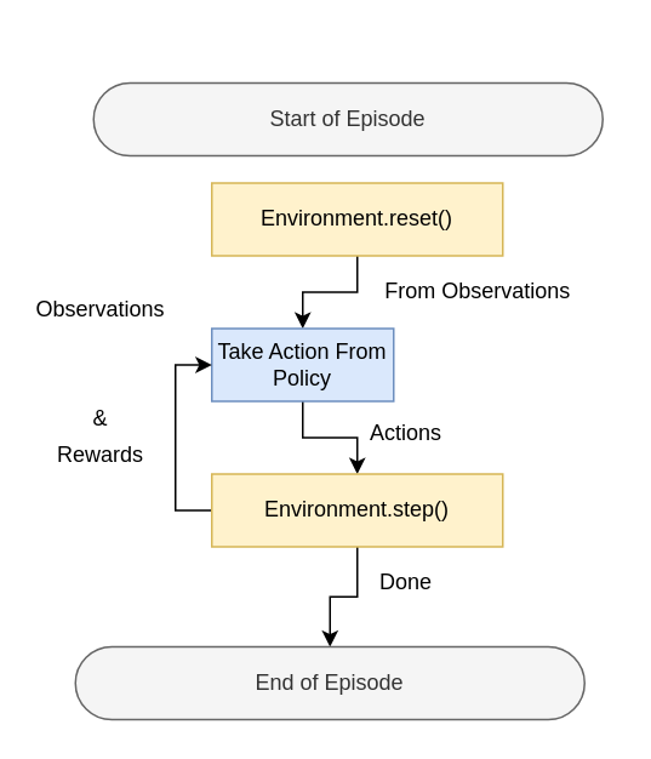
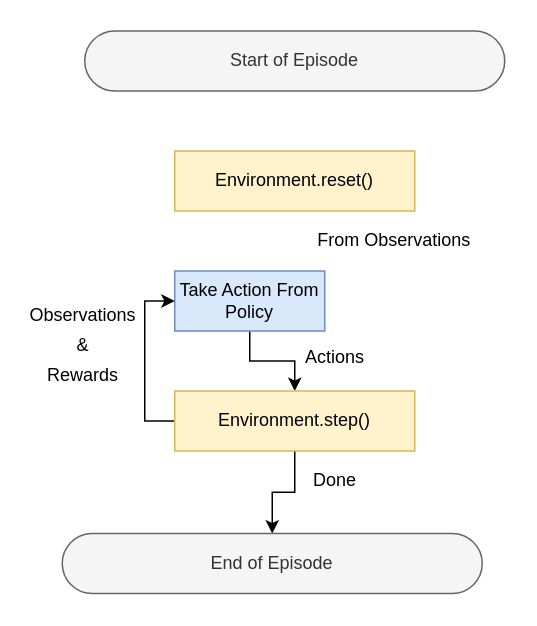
- <mxCell id="2" value="Start of Episode" style="rounded=1;whiteSpace=wrap;html=1;arcSize=50;fillColor=#f5f5f5;strokeColor=#666666;fontColor=#333333;" parent="1" vertex="1"><mxGeometry x="51" y="45" width="280" height="40" as="geometry" /></mxCell>
+ <mxCell id="2" value="Start of Episode" style="rounded=1;whiteSpace=wrap;html=1;arcSize=50;fillColor=#f5f5f5;strokeColor=#666666;fontColor=#333333;" parent="1" vertex="1"><mxGeometry x="56" y="20" width="280" height="40" as="geometry" /></mxCell>
- <mxCell id="3" style="edgeStyle=orthogonalEdgeStyle;rounded=0;orthogonalLoop=1;jettySize=auto;html=1;exitX=0.5;exitY=1;exitDx=0;exitDy=0;entryX=0.5;entryY=0;entryDx=0;entryDy=0;startArrow=none;startFill=0;endArrow=classic;endFill=1;" parent="1" source="4" target="6" edge="1"><mxGeometry relative="1" as="geometry" /></mxCell>
- <mxCell id="13" value="Observations" style="text;html=1;strokeColor=none;fillColor=none;align=center;verticalAlign=middle;whiteSpace=wrap;rounded=0;" vertex="1" parent="1"><mxGeometry x="20" y="160" width="70" height="20" as="geometry" /></mxCell>
+ <mxCell id="13" value="Observations" style="text;html=1;strokeColor=none;fillColor=none;align=center;verticalAlign=middle;whiteSpace=wrap;rounded=0;" vertex="1" parent="1"><mxGeometry x="20" y="200" width="70" height="20" as="geometry" /></mxCell>
